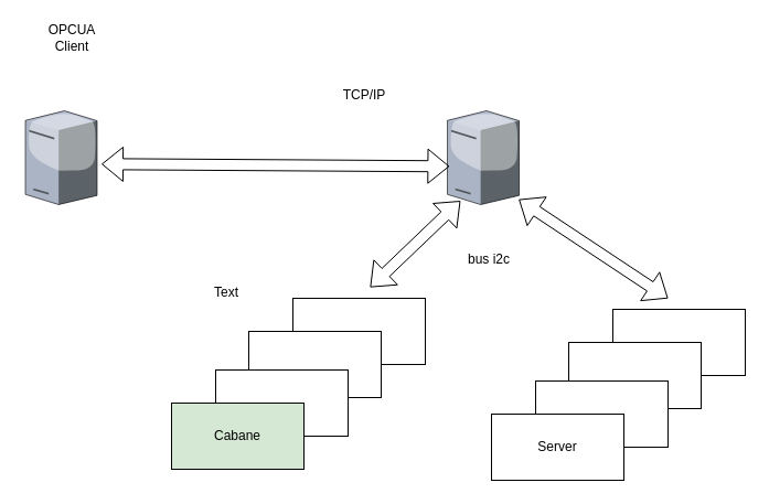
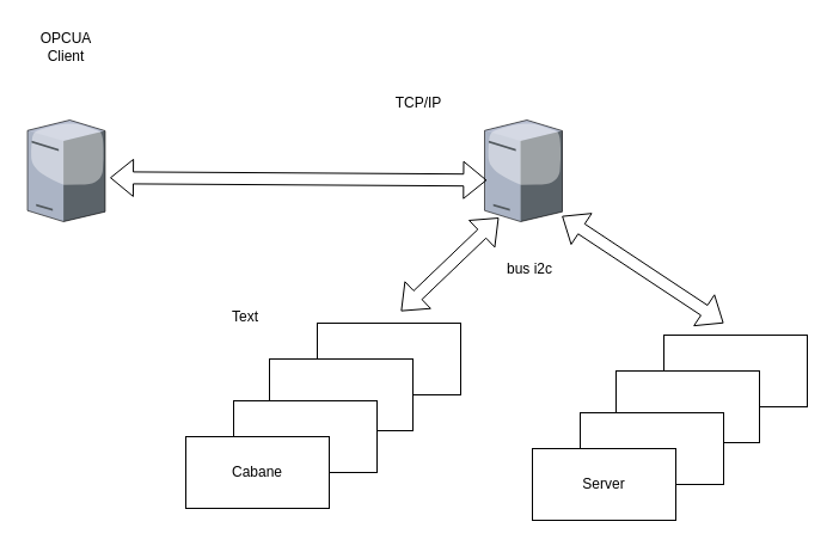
- <mxCell id="4" value="OPCUA Client" style="text;html=1;align=center;verticalAlign=middle;whiteSpace=wrap;rounded=0;" vertex="1" parent="1"><mxGeometry x="30" y="15" width="70" height="37" as="geometry" /></mxCell>
+ <mxCell id="4" value="OPCUA Client" style="text;html=1;align=center;verticalAlign=middle;whiteSpace=wrap;rounded=0;" vertex="1" parent="1"><mxGeometry x="20" y="20" width="70" height="37" as="geometry" /></mxCell>
- <mxCell id="6" value="TCP/IP" style="text;html=1;align=center;verticalAlign=middle;whiteSpace=wrap;rounded=0;" vertex="1" parent="1"><mxGeometry x="295" y="67" width="70" height="37" as="geometry" /></mxCell>
+ <mxCell id="6" value="TCP/IP" style="text;html=1;align=center;verticalAlign=middle;whiteSpace=wrap;rounded=0;" vertex="1" parent="1"><mxGeometry x="315" y="67" width="70" height="37" as="geometry" /></mxCell>
- <mxCell id="18" value="bus i2c" style="text;html=1;align=center;verticalAlign=middle;whiteSpace=wrap;rounded=0;" vertex="1" parent="1"><mxGeometry x="412.5" y="220" width="60" height="30" as="geometry" /></mxCell>
+ <mxCell id="18" value="bus i2c" style="text;html=1;align=center;verticalAlign=middle;whiteSpace=wrap;rounded=0;" vertex="1" parent="1"><mxGeometry x="412.5" y="210" width="60" height="30" as="geometry" /></mxCell>
- <mxCell id="10" value="Cabane" style="rounded=0;whiteSpace=wrap;html=1;fillColor=#d5e8d4;" vertex="1" parent="1"><mxGeometry x="155" y="365" width="120" height="60" as="geometry" /></mxCell>
+ <mxCell id="10" value="Cabane" style="rounded=0;whiteSpace=wrap;html=1;" vertex="1" parent="1"><mxGeometry x="155" y="365" width="120" height="60" as="geometry" /></mxCell>
